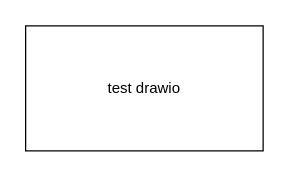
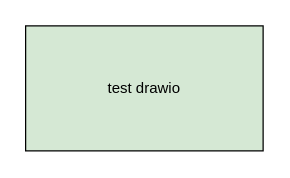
- <mxCell id="2" value="test drawio" style="rounded=0;whiteSpace=wrap;html=1;" vertex="1" parent="1"><mxGeometry x="20" y="20" width="190" height="100" as="geometry" /></mxCell>
+ <mxCell id="2" value="test drawio" style="rounded=0;whiteSpace=wrap;html=1;fillColor=#d5e8d4;" vertex="1" parent="1"><mxGeometry x="20" y="20" width="190" height="100" as="geometry" /></mxCell>
